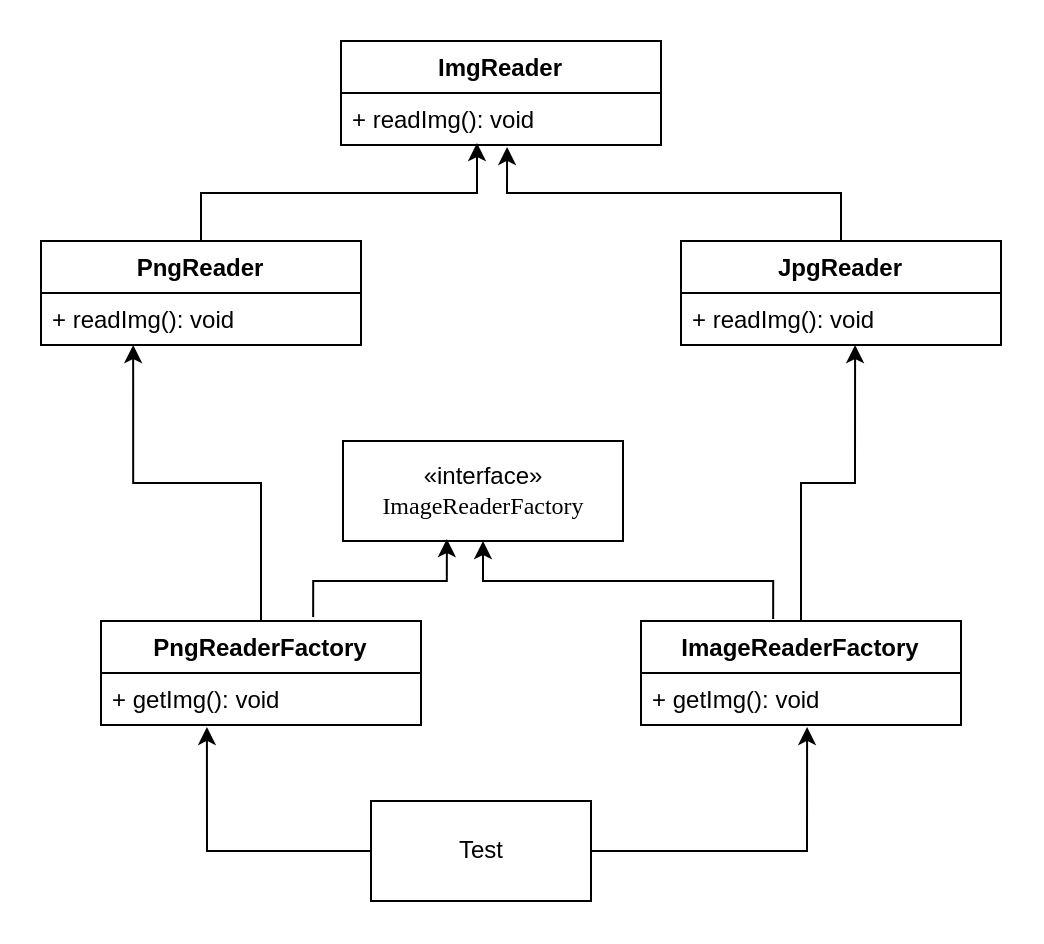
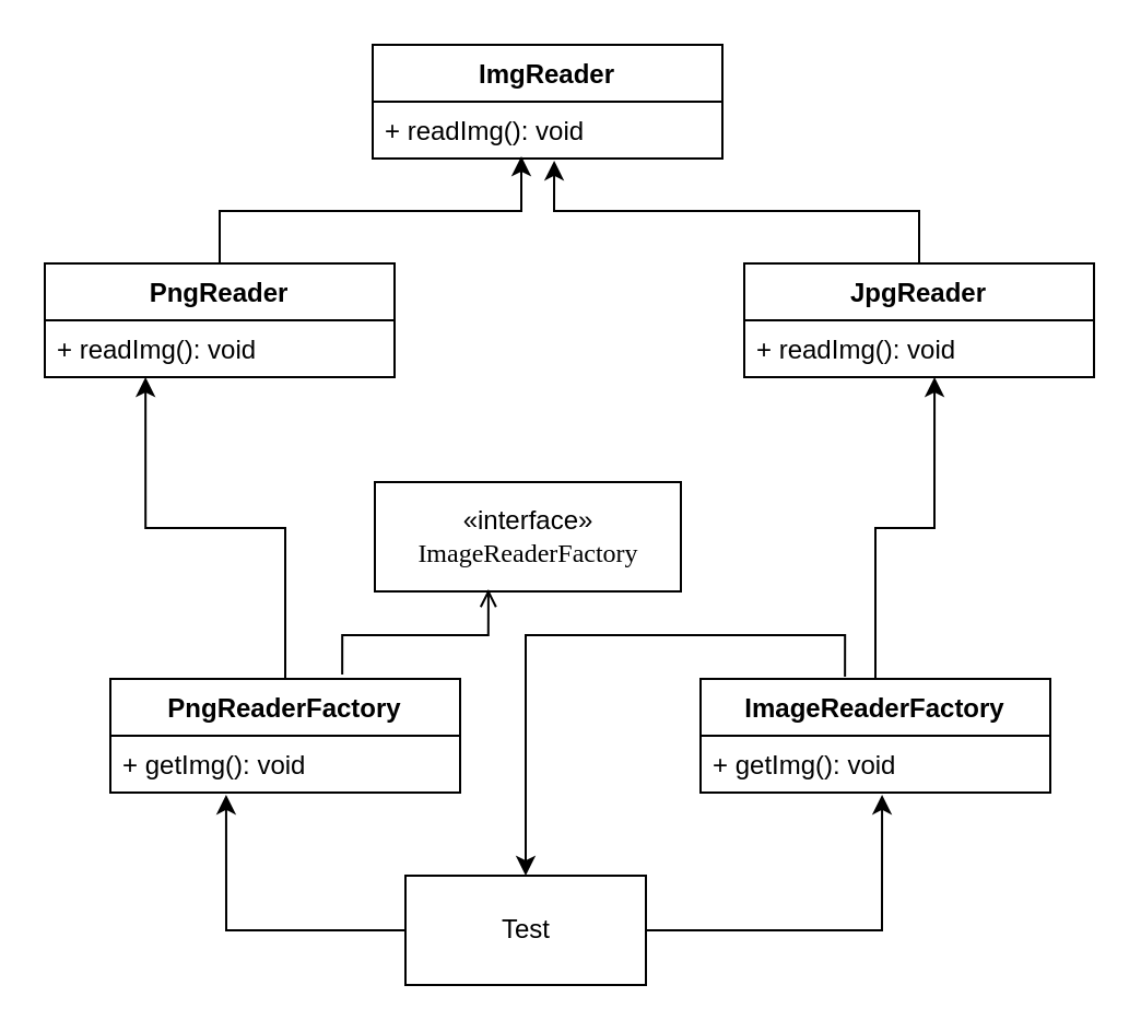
- <mxCell id="7" style="edgeStyle=orthogonalEdgeStyle;rounded=0;orthogonalLoop=1;jettySize=auto;html=1;exitX=0.663;exitY=-0.038;exitDx=0;exitDy=0;entryX=0.371;entryY=0.98;entryDx=0;entryDy=0;entryPerimeter=0;exitPerimeter=0;" edge="1" parent="1" source="9" target="6"><mxGeometry relative="1" as="geometry"><mxPoint x="231" y="260" as="targetPoint" /></mxGeometry></mxCell>
+ <mxCell id="7" style="edgeStyle=orthogonalEdgeStyle;rounded=0;orthogonalLoop=1;jettySize=auto;html=1;exitX=0.663;exitY=-0.038;exitDx=0;exitDy=0;entryX=0.371;entryY=0.98;entryDx=0;entryDy=0;entryPerimeter=0;exitPerimeter=0;endArrow=open;" edge="1" parent="1" source="9" target="6"><mxGeometry relative="1" as="geometry"><mxPoint x="231" y="260" as="targetPoint" /></mxGeometry></mxCell>
- <mxCell id="11" style="edgeStyle=orthogonalEdgeStyle;rounded=0;orthogonalLoop=1;jettySize=auto;html=1;exitX=0.413;exitY=-0.019;exitDx=0;exitDy=0;entryX=0.5;entryY=1;entryDx=0;entryDy=0;exitPerimeter=0;" edge="1" parent="1" source="20" target="6"><mxGeometry relative="1" as="geometry" /></mxCell>
+ <mxCell id="11" style="edgeStyle=orthogonalEdgeStyle;rounded=0;orthogonalLoop=1;jettySize=auto;html=1;exitX=0.413;exitY=-0.019;exitDx=0;exitDy=0;exitPerimeter=0;" edge="1" parent="1" source="20" target="19"><mxGeometry relative="1" as="geometry" /></mxCell>
